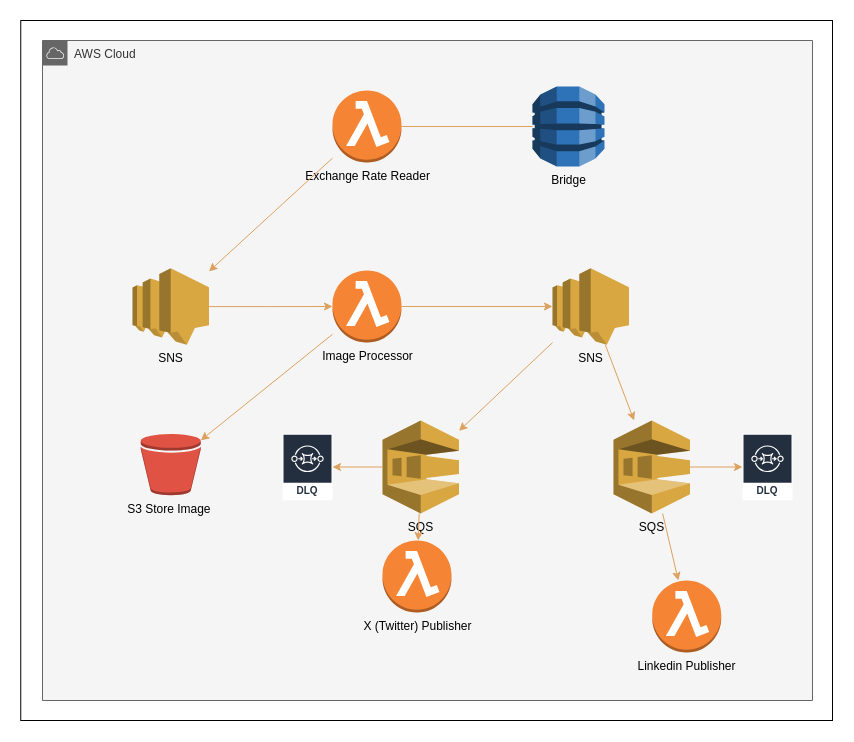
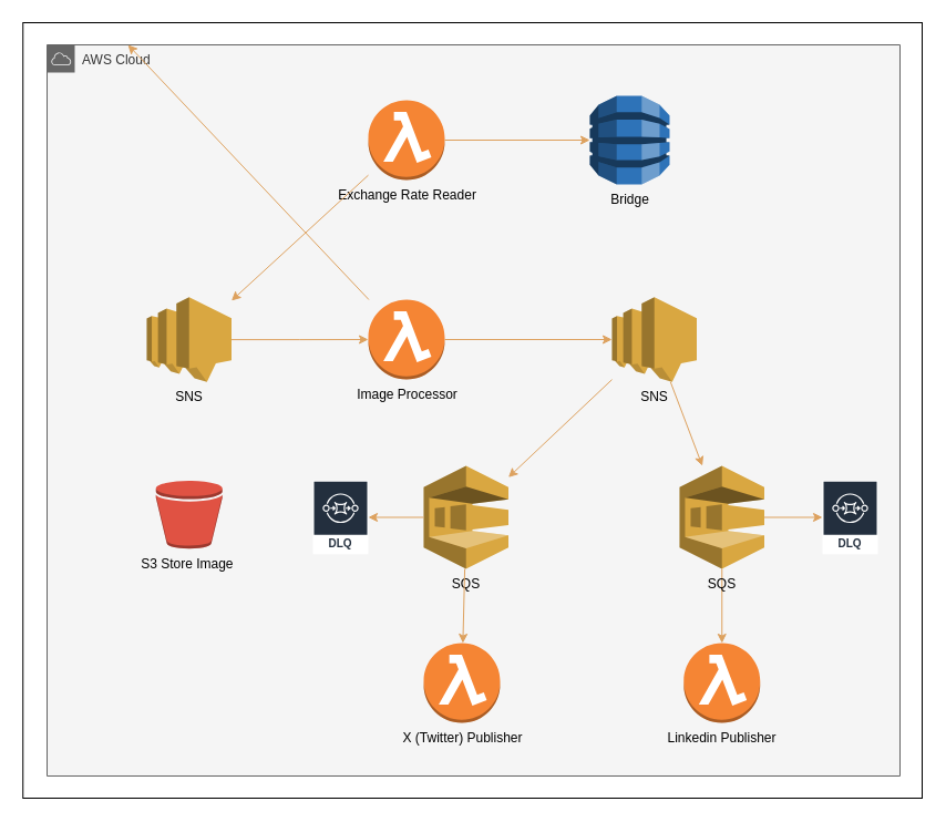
- <mxCell id="6" value="" style="endArrow=none;html=1;rounded=0;strokeColor=#DDA15E;fontColor=#FEFAE0;fillColor=#BC6C25;" parent="1" source="4" target="5" edge="1"><mxGeometry width="50" height="50" relative="1" as="geometry"><mxPoint x="402" y="390" as="sourcePoint" /><mxPoint x="452" y="340" as="targetPoint" /><Array as="points" /></mxGeometry></mxCell>
+ <mxCell id="6" value="" style="endArrow=classic;html=1;rounded=0;strokeColor=#DDA15E;fontColor=#FEFAE0;fillColor=#BC6C25;" parent="1" source="4" target="5" edge="1"><mxGeometry width="50" height="50" relative="1" as="geometry"><mxPoint x="402" y="390" as="sourcePoint" /><mxPoint x="452" y="340" as="targetPoint" /><Array as="points" /></mxGeometry></mxCell>
- <mxCell id="26" value="" style="endArrow=classic;html=1;rounded=0;strokeColor=#DDA15E;fontColor=#FEFAE0;fillColor=#BC6C25;" parent="1" source="15" target="25" edge="1"><mxGeometry width="50" height="50" relative="1" as="geometry"><mxPoint x="442" y="380" as="sourcePoint" /><mxPoint x="492" y="330" as="targetPoint" /></mxGeometry></mxCell>
+ <mxCell id="26" value="" style="endArrow=classic;html=1;rounded=0;strokeColor=#DDA15E;fontColor=#FEFAE0;fillColor=#BC6C25;" parent="1" source="15" target="3" edge="1"><mxGeometry width="50" height="50" relative="1" as="geometry"><mxPoint x="442" y="380" as="sourcePoint" /><mxPoint x="492" y="330" as="targetPoint" /></mxGeometry></mxCell>
- <mxCell id="11" value="X (Twitter) Publisher" style="outlineConnect=0;dashed=0;verticalLabelPosition=bottom;verticalAlign=top;align=center;html=1;shape=mxgraph.aws3.lambda_function;fillColor=#F58534;gradientColor=none;" parent="1" vertex="1"><mxGeometry x="382" y="540" width="69" height="72" as="geometry" /></mxCell>
+ <mxCell id="11" value="X (Twitter) Publisher" style="outlineConnect=0;dashed=0;verticalLabelPosition=bottom;verticalAlign=top;align=center;html=1;shape=mxgraph.aws3.lambda_function;fillColor=#F58534;gradientColor=none;" parent="1" vertex="1"><mxGeometry x="382" y="580" width="69" height="72" as="geometry" /></mxCell>
- <mxCell id="12" value="Linkedin Publisher" style="outlineConnect=0;dashed=0;verticalLabelPosition=bottom;verticalAlign=top;align=center;html=1;shape=mxgraph.aws3.lambda_function;fillColor=#F58534;gradientColor=none;" parent="1" vertex="1"><mxGeometry x="651.75" y="580" width="69" height="72" as="geometry" /></mxCell>
+ <mxCell id="12" value="Linkedin Publisher" style="outlineConnect=0;dashed=0;verticalLabelPosition=bottom;verticalAlign=top;align=center;html=1;shape=mxgraph.aws3.lambda_function;fillColor=#F58534;gradientColor=none;" parent="1" vertex="1"><mxGeometry x="616.75" y="580" width="69" height="72" as="geometry" /></mxCell>
